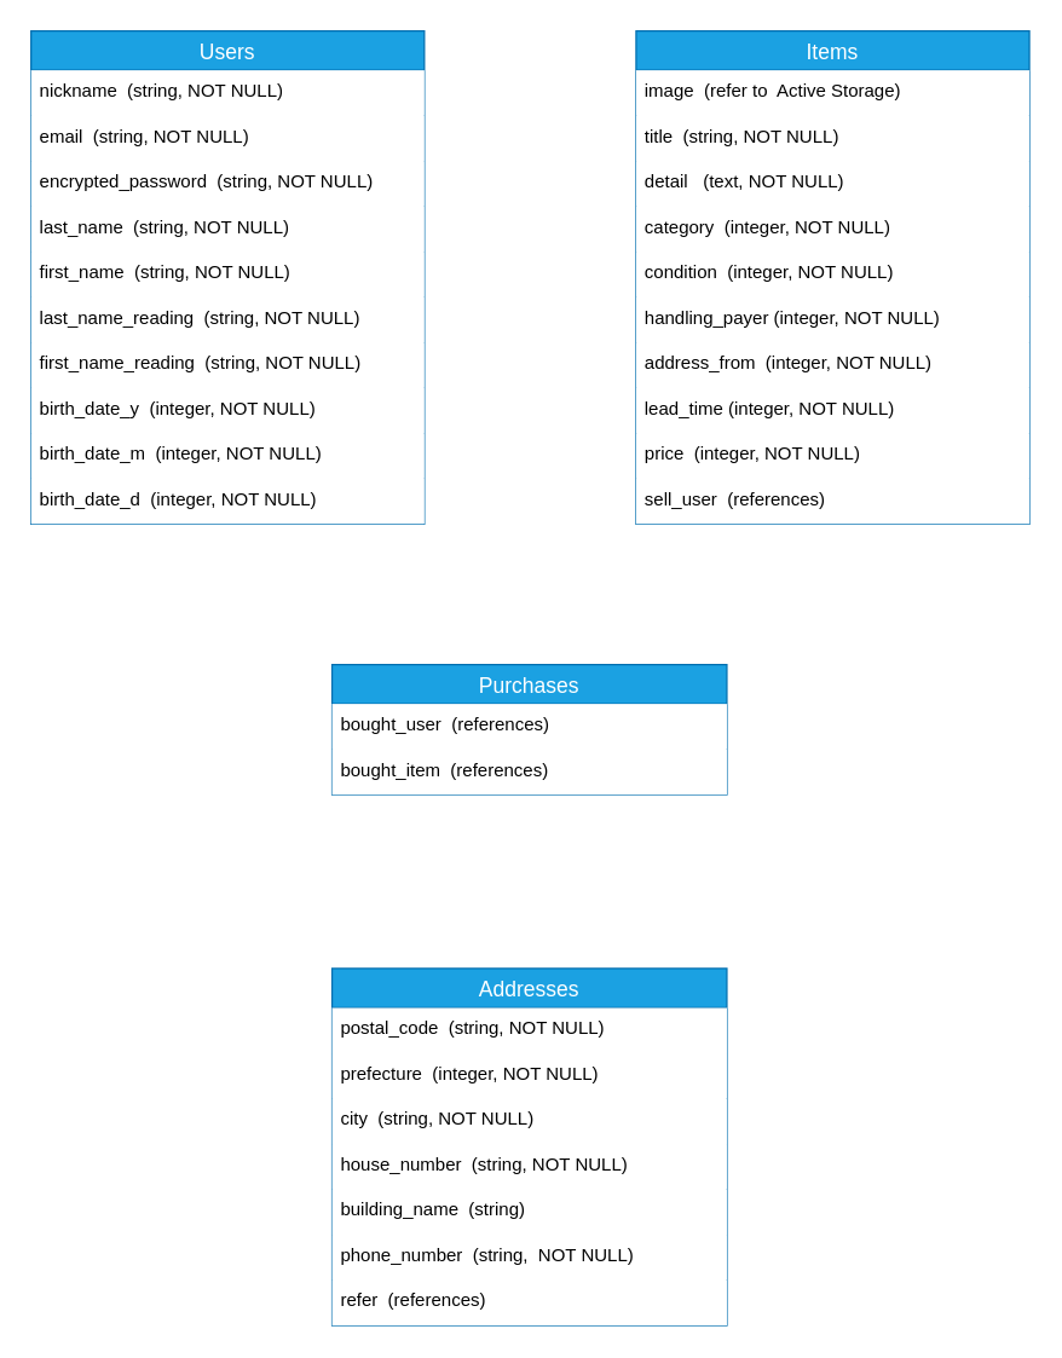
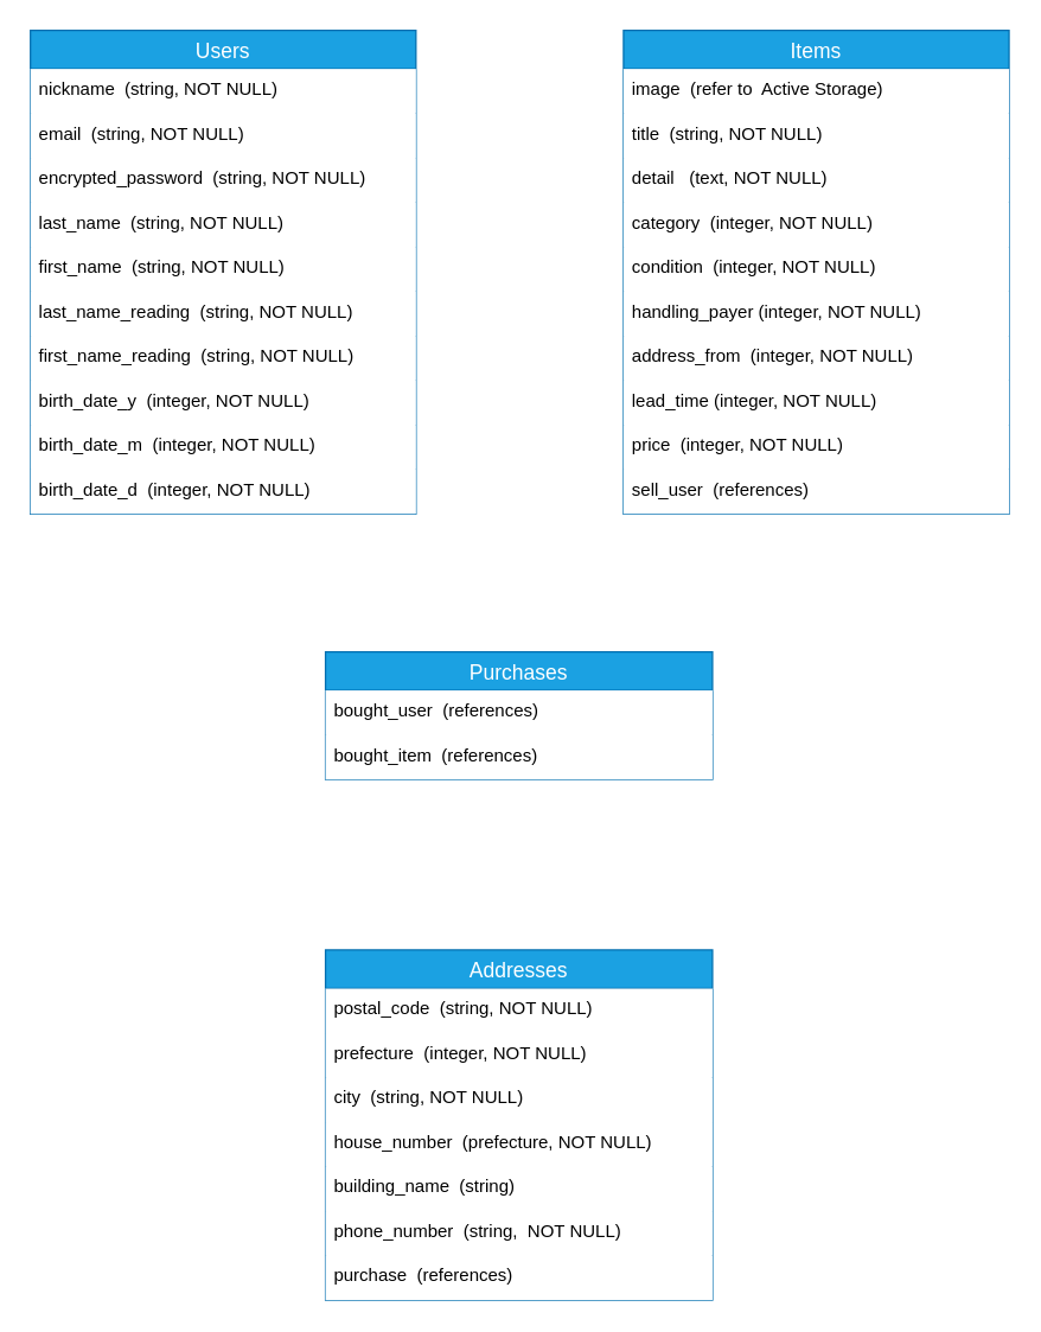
- <mxCell id="31" value="house_number  (string, NOT NULL)" style="text;strokeColor=none;spacingLeft=4;spacingRight=4;overflow=hidden;rotatable=0;points=[[0,0.5],[1,0.5]];portConstraint=eastwest;fontSize=12;fillColor=#FFFFFF;fontColor=#000000;" vertex="1" parent="27"><mxGeometry y="116" width="261" height="30" as="geometry" /></mxCell>
+ <mxCell id="31" value="house_number  (prefecture, NOT NULL)" style="text;strokeColor=none;spacingLeft=4;spacingRight=4;overflow=hidden;rotatable=0;points=[[0,0.5],[1,0.5]];portConstraint=eastwest;fontSize=12;fillColor=#FFFFFF;fontColor=#000000;" vertex="1" parent="27"><mxGeometry y="116" width="261" height="30" as="geometry" /></mxCell>
- <mxCell id="34" value="refer  (references)" style="text;strokeColor=none;spacingLeft=4;spacingRight=4;overflow=hidden;rotatable=0;points=[[0,0.5],[1,0.5]];portConstraint=eastwest;fontSize=12;fillColor=#FFFFFF;fontColor=#000000;" vertex="1" parent="27"><mxGeometry y="206" width="261" height="30" as="geometry" /></mxCell>
+ <mxCell id="34" value="purchase  (references)" style="text;strokeColor=none;spacingLeft=4;spacingRight=4;overflow=hidden;rotatable=0;points=[[0,0.5],[1,0.5]];portConstraint=eastwest;fontSize=12;fillColor=#FFFFFF;fontColor=#000000;" vertex="1" parent="27"><mxGeometry y="206" width="261" height="30" as="geometry" /></mxCell>
